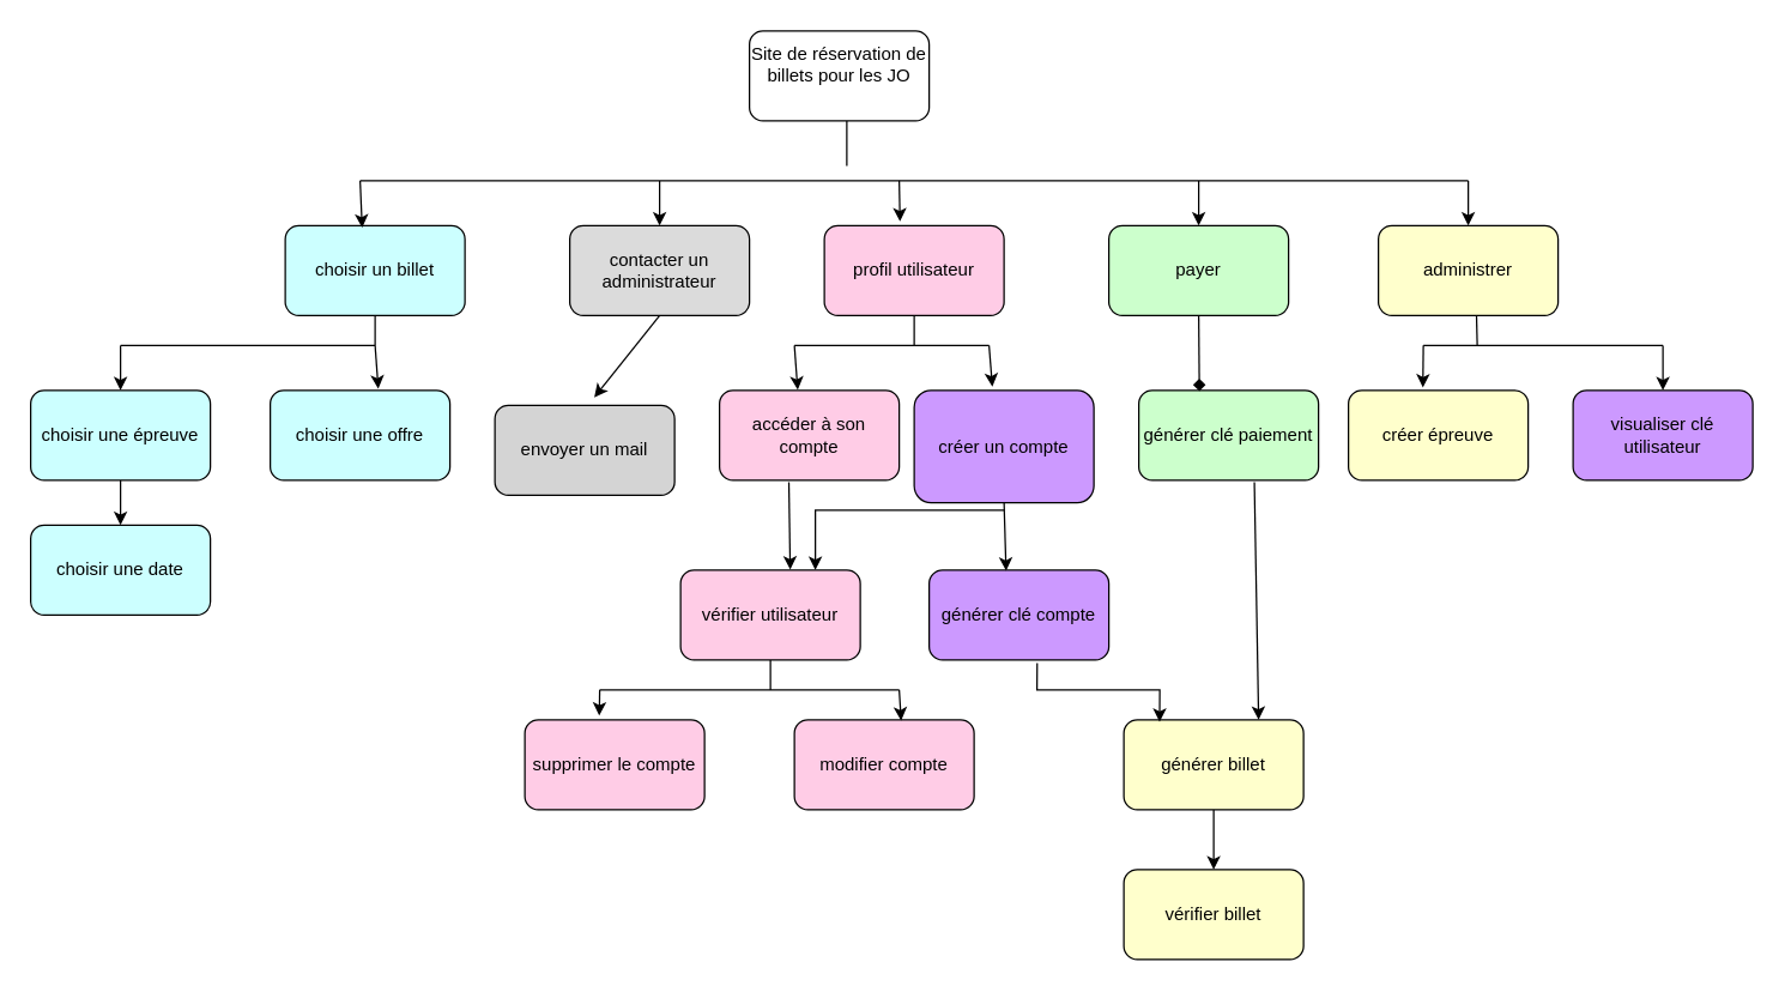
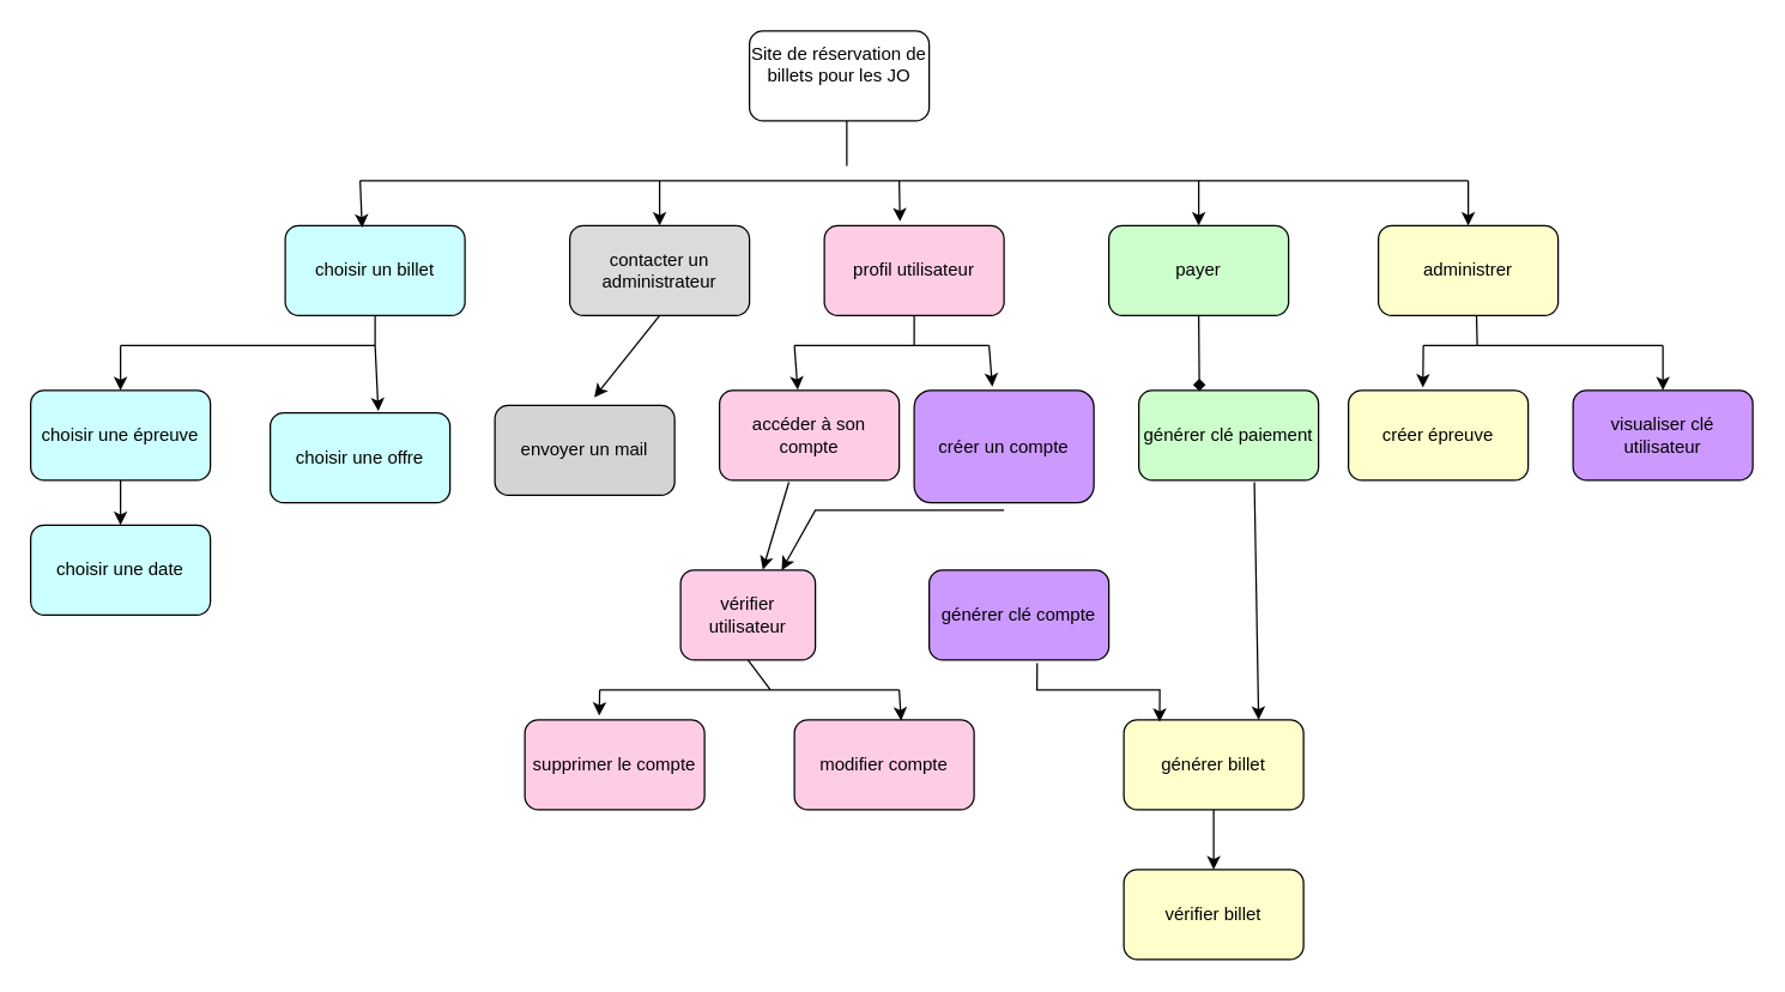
- <mxCell id="9" value="choisir une offre " style="rounded=1;whiteSpace=wrap;html=1;fillColor=#CCFFFF;" vertex="1" parent="1"><mxGeometry x="180" y="260" width="120" height="60" as="geometry" /></mxCell>
+ <mxCell id="9" value="choisir une offre " style="rounded=1;whiteSpace=wrap;html=1;fillColor=#CCFFFF;" vertex="1" parent="1"><mxGeometry x="180" y="275" width="120" height="60" as="geometry" /></mxCell>
- <mxCell id="42" value="" style="endArrow=classic;html=1;rounded=0;elbow=vertical;exitX=0.5;exitY=1;exitDx=0;exitDy=0;entryX=0.428;entryY=0.008;entryDx=0;entryDy=0;entryPerimeter=0;" edge="1" parent="1" source="10" target="16"><mxGeometry width="50" height="50" relative="1" as="geometry"><mxPoint x="710" y="330" as="sourcePoint" /><mxPoint x="760" y="280" as="targetPoint" /></mxGeometry></mxCell>
- <mxCell id="12" value="vérifier utilisateur" style="rounded=1;whiteSpace=wrap;html=1;fillColor=#FFCCE6;" vertex="1" parent="1"><mxGeometry x="454" y="380" width="120" height="60" as="geometry" /></mxCell>
+ <mxCell id="12" value="vérifier utilisateur" style="rounded=1;whiteSpace=wrap;html=1;fillColor=#FFCCE6;" vertex="1" parent="1"><mxGeometry x="454" y="380" width="90" height="60" as="geometry" /></mxCell>
